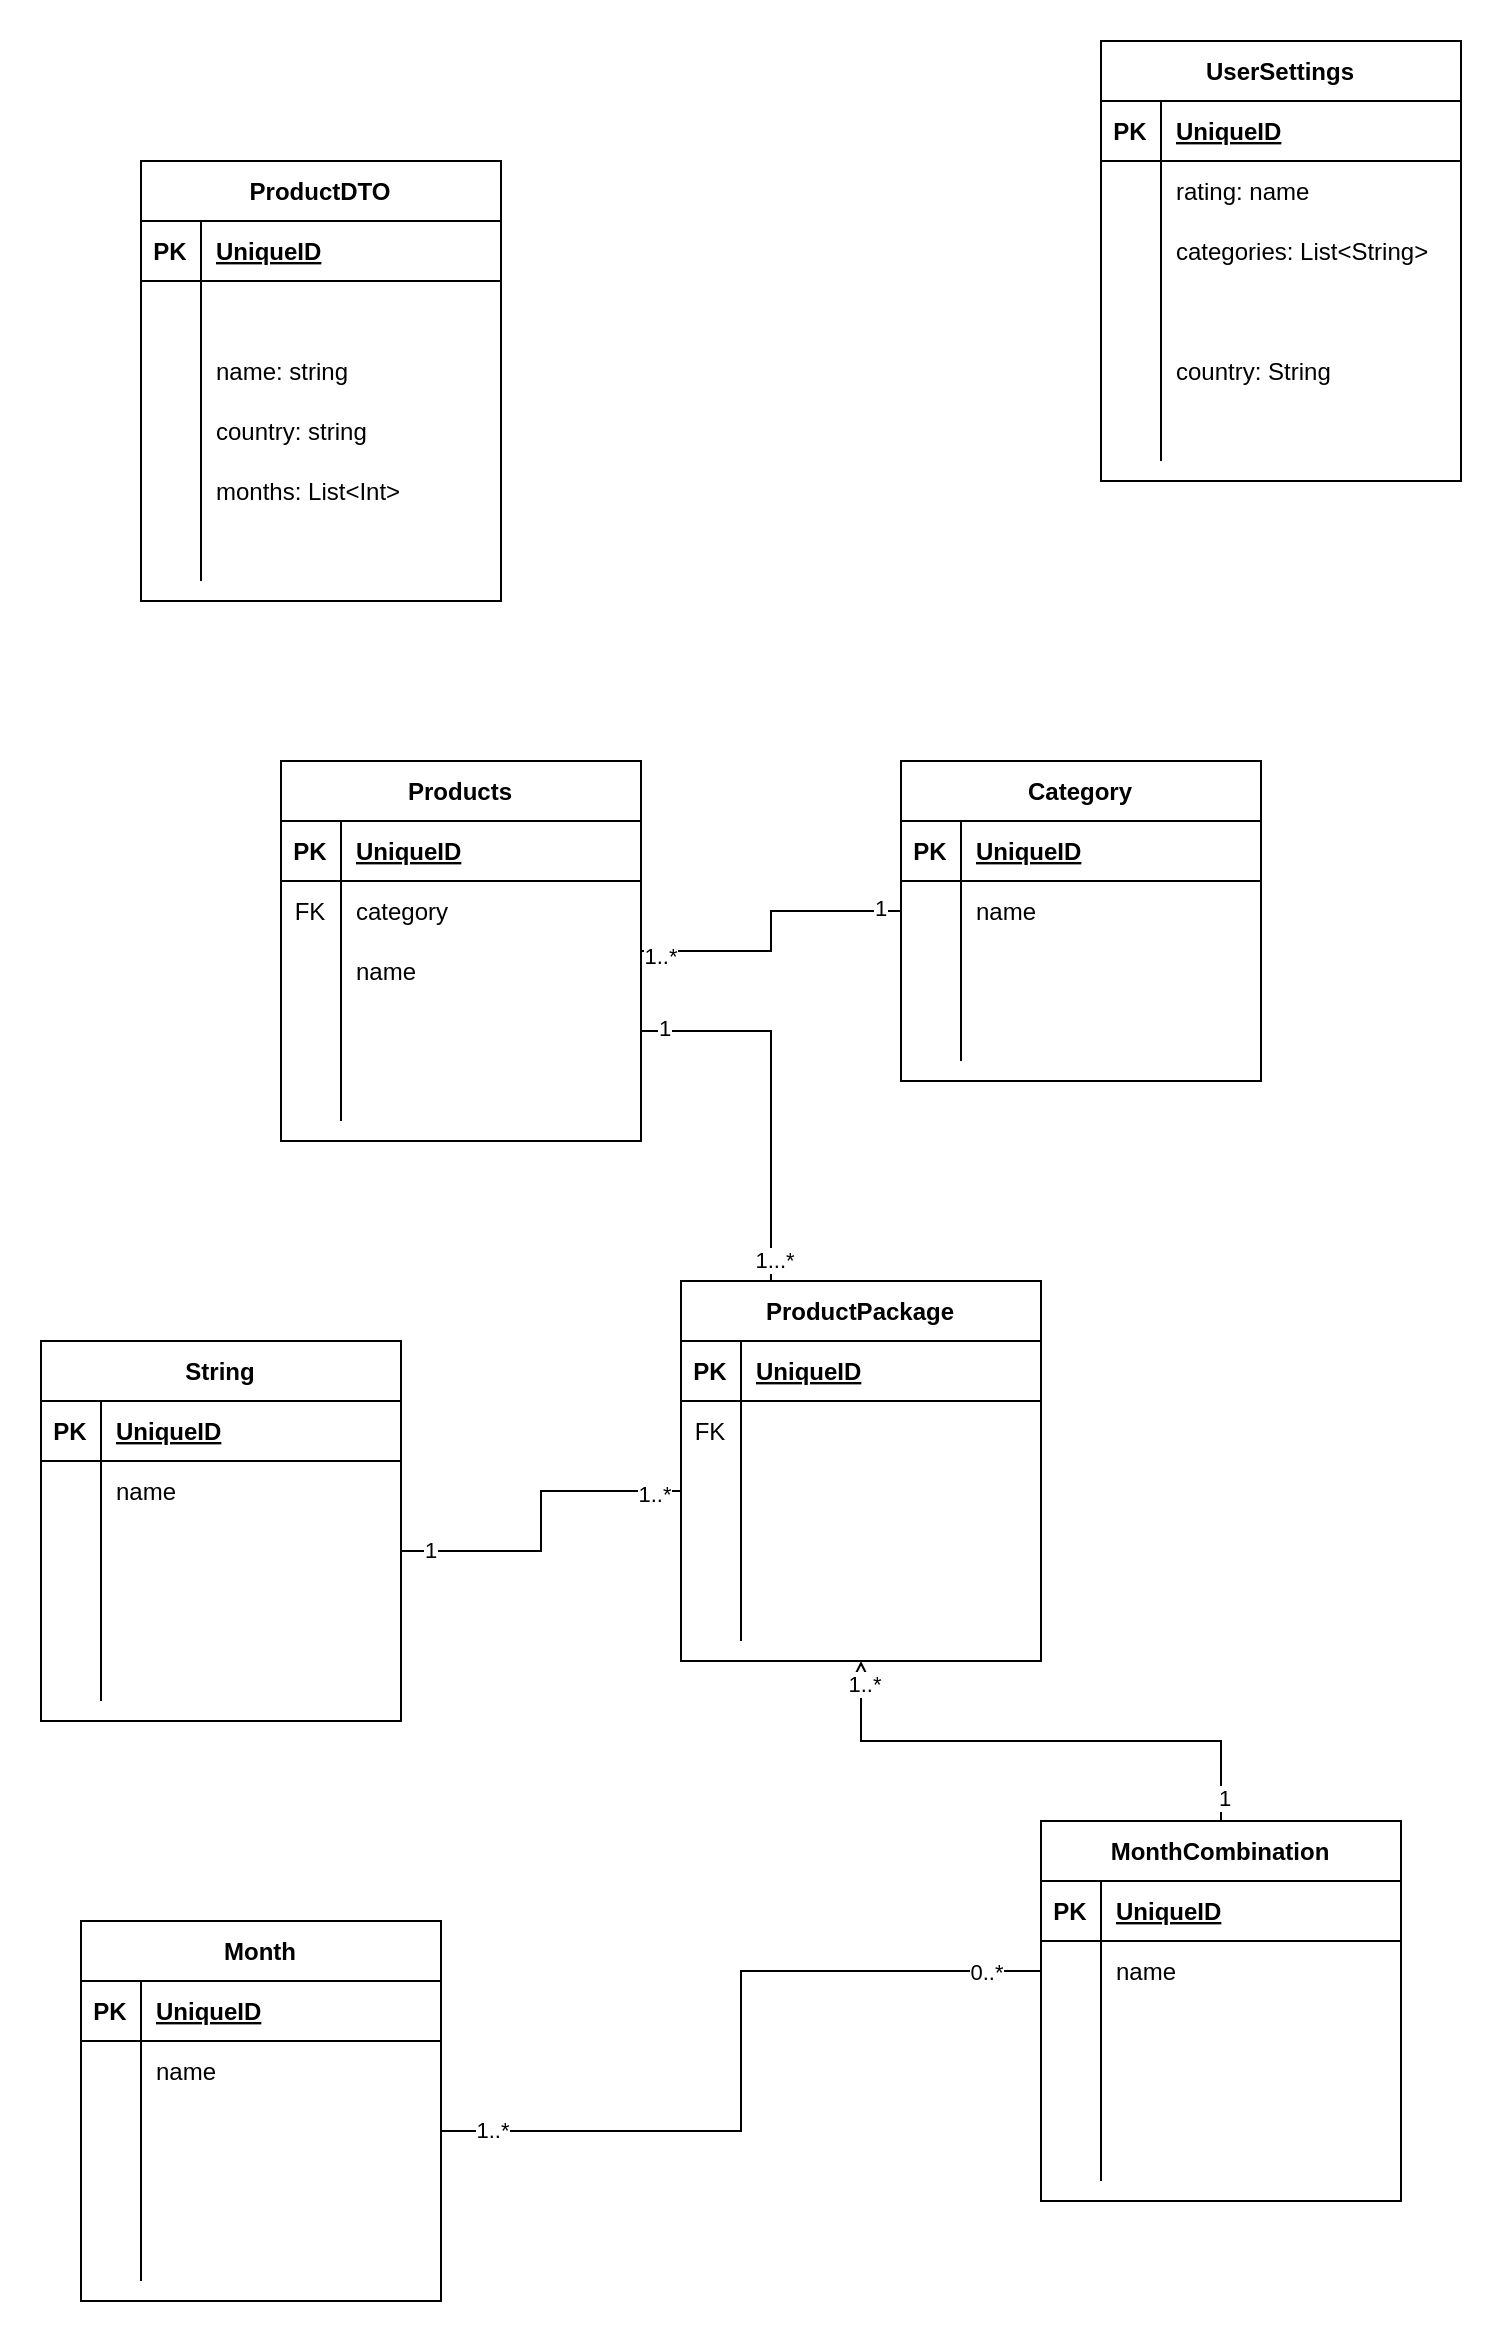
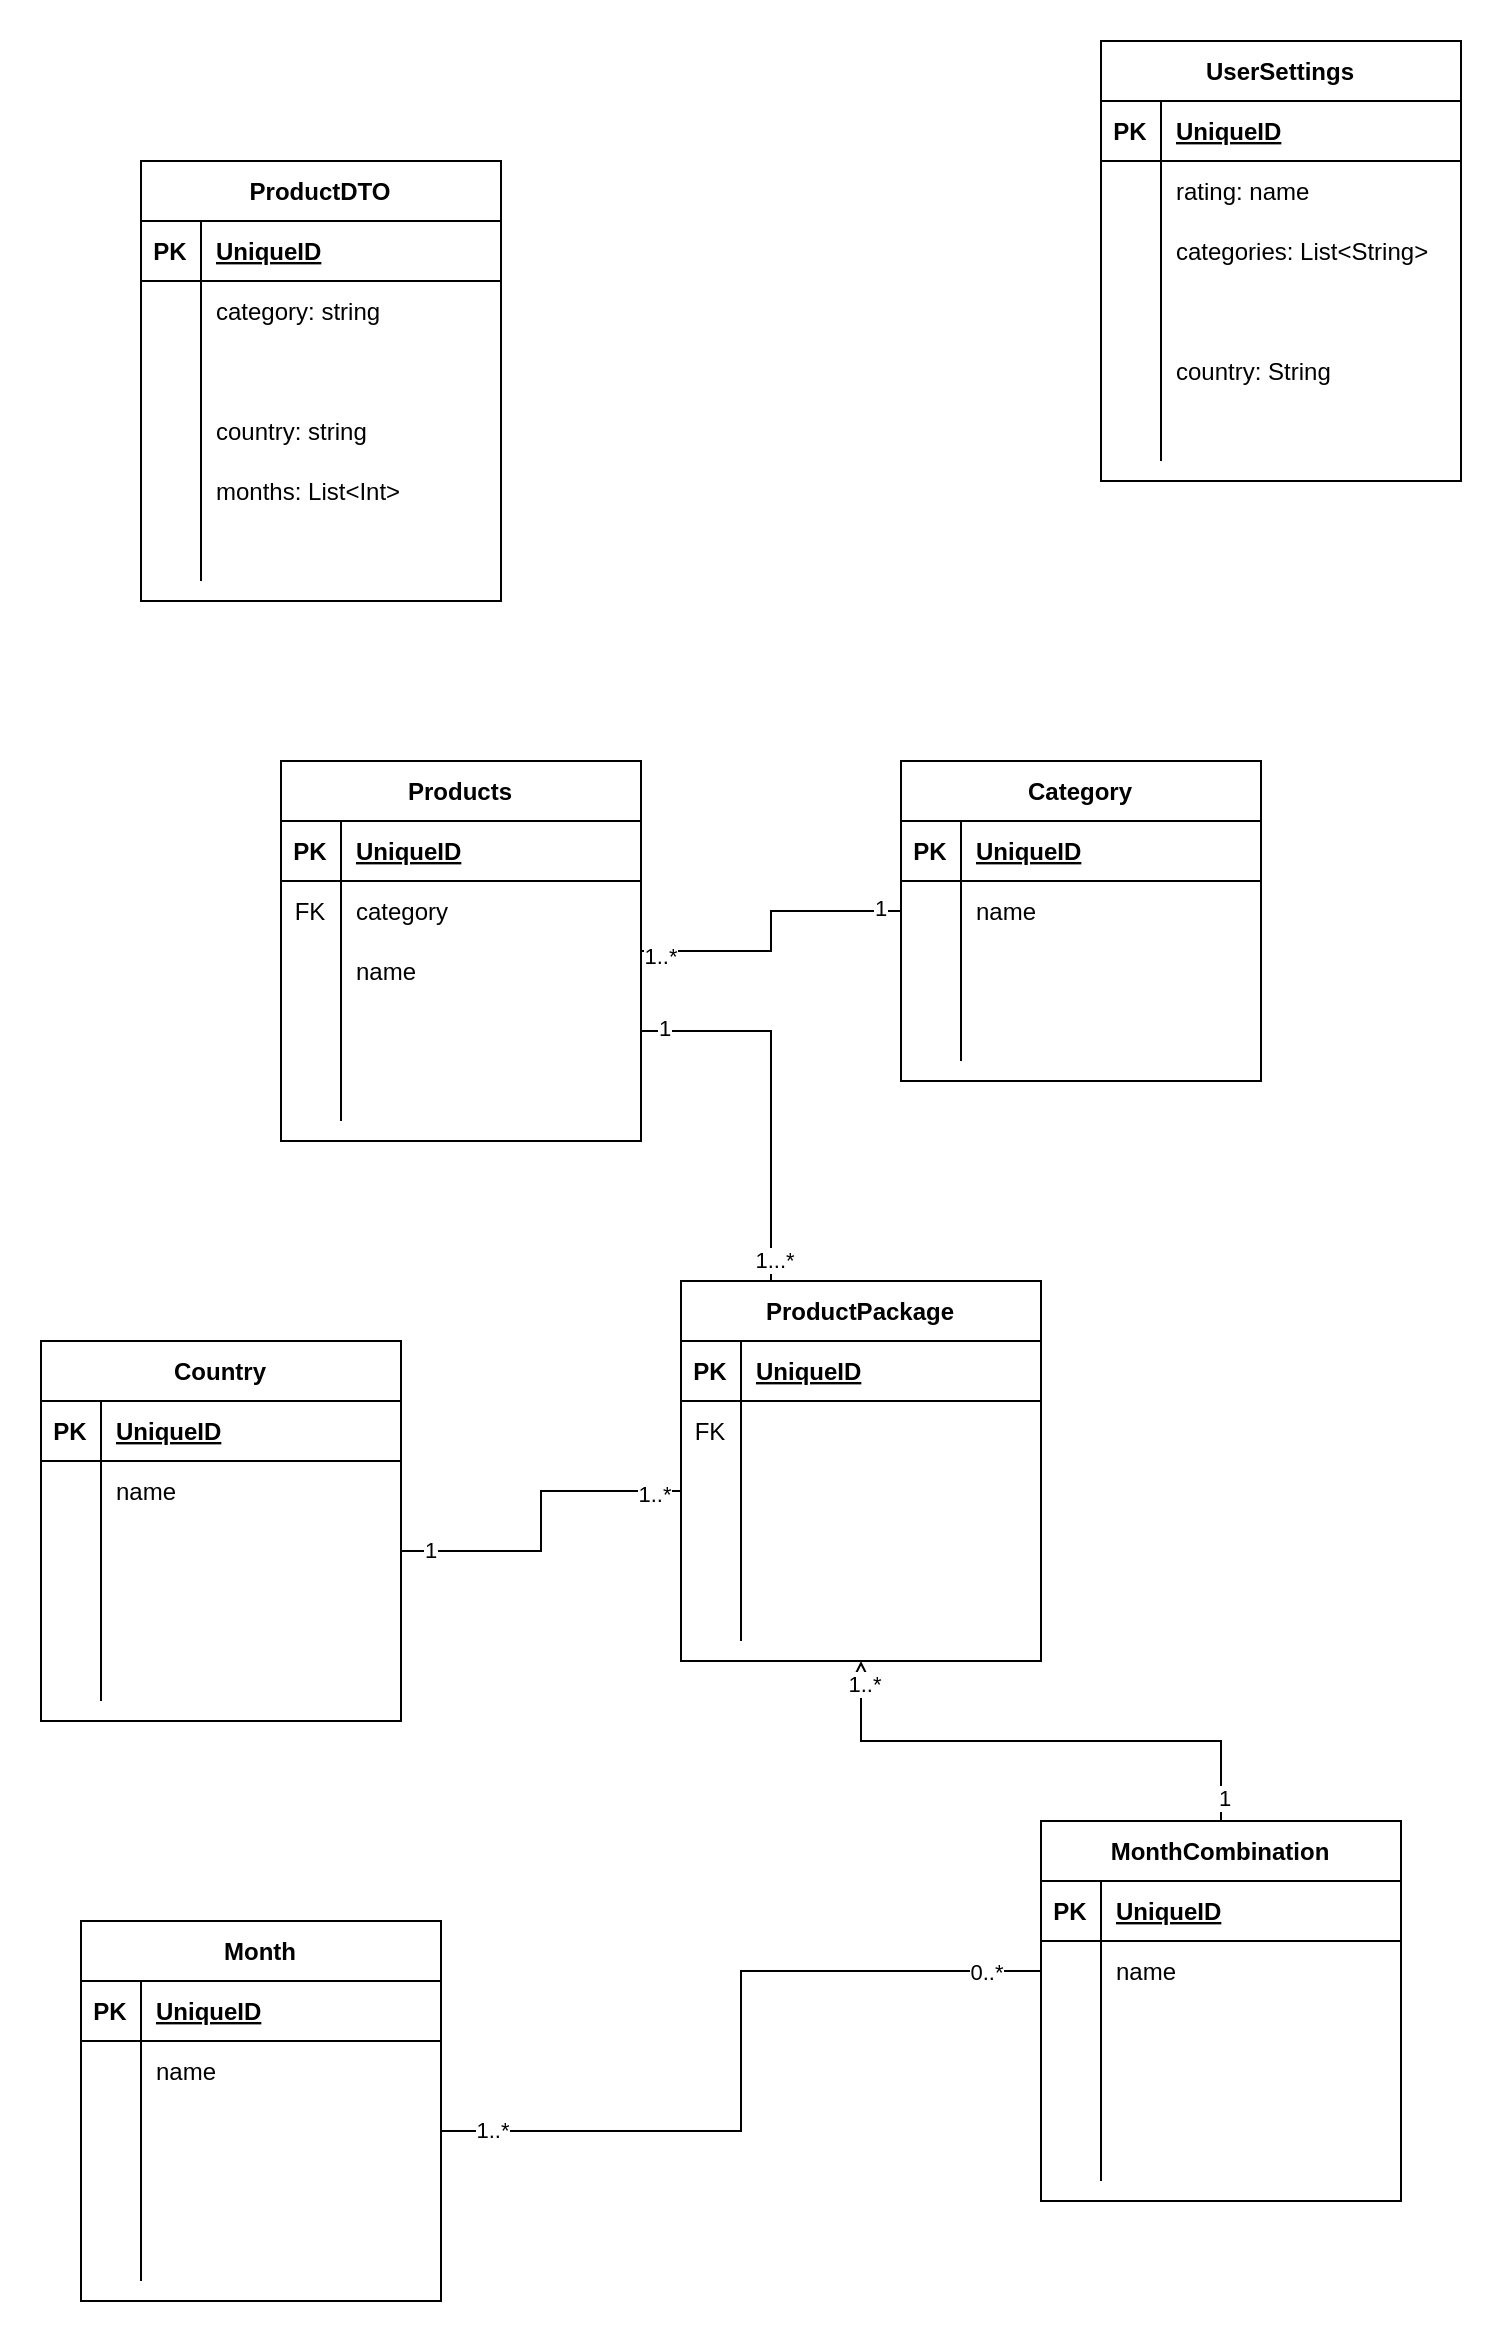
+ <mxCell id="116" value="category: string" style="shape=partialRectangle;connectable=0;fillColor=none;top=0;left=0;bottom=0;right=0;align=left;spacingLeft=6;overflow=hidden;" vertex="1" parent="114"><mxGeometry x="30" width="150" height="30" as="geometry" /></mxCell>
- <mxCell id="119" value="name: string" style="shape=partialRectangle;connectable=0;fillColor=none;top=0;left=0;bottom=0;right=0;align=left;spacingLeft=6;overflow=hidden;" vertex="1" parent="117"><mxGeometry x="30" width="150" height="30" as="geometry" /></mxCell>
- <mxCell id="37" value="String" style="shape=table;startSize=30;container=1;collapsible=1;childLayout=tableLayout;fixedRows=1;rowLines=0;fontStyle=1;align=center;resizeLast=1;" vertex="1" parent="1"><mxGeometry x="20" y="670" width="180" height="190" as="geometry" /></mxCell>
+ <mxCell id="37" value="Country" style="shape=table;startSize=30;container=1;collapsible=1;childLayout=tableLayout;fixedRows=1;rowLines=0;fontStyle=1;align=center;resizeLast=1;" vertex="1" parent="1"><mxGeometry x="20" y="670" width="180" height="190" as="geometry" /></mxCell>
